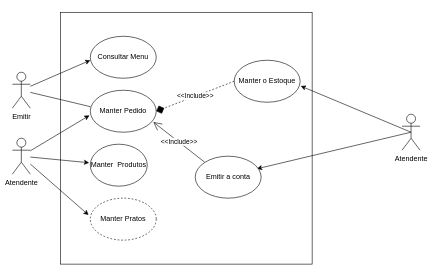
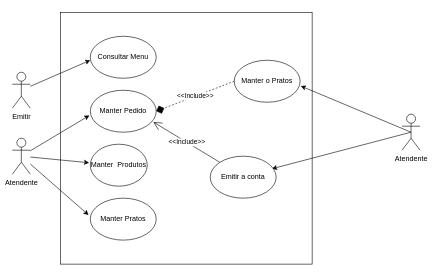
- <mxCell id="11" value="Manter o Estoque" style="ellipse;whiteSpace=wrap;html=1;" vertex="1" parent="1"><mxGeometry x="390" y="100" width="110" height="70" as="geometry" /></mxCell>
+ <mxCell id="11" value="Manter o Pratos" style="ellipse;whiteSpace=wrap;html=1;" vertex="1" parent="1"><mxGeometry x="390" y="100" width="110" height="70" as="geometry" /></mxCell>
- <mxCell id="12" value="" style="endArrow=none;html=1;rounded=0;entryX=0.005;entryY=0.393;entryDx=0;entryDy=0;entryPerimeter=0;" edge="1" parent="1" source="3" target="5"><mxGeometry width="50" height="50" relative="1" as="geometry"><mxPoint x="90" y="160" as="sourcePoint" /><mxPoint x="140" y="110" as="targetPoint" /></mxGeometry></mxCell>
- <mxCell id="18" value="Emitir a conta" style="ellipse;whiteSpace=wrap;html=1;" vertex="1" parent="1"><mxGeometry x="325" y="260" width="110" height="70" as="geometry" /></mxCell>
+ <mxCell id="18" value="Emitir a conta" style="ellipse;whiteSpace=wrap;html=1;" vertex="1" parent="1"><mxGeometry x="350" y="260" width="110" height="70" as="geometry" /></mxCell>
- <mxCell id="8" value="Manter Pratos" style="ellipse;whiteSpace=wrap;html=1;dashed=1;" vertex="1" parent="1"><mxGeometry x="150" y="330" width="110" height="70" as="geometry" /></mxCell>
+ <mxCell id="8" value="Manter Pratos" style="ellipse;whiteSpace=wrap;html=1;" vertex="1" parent="1"><mxGeometry x="150" y="330" width="110" height="70" as="geometry" /></mxCell>
